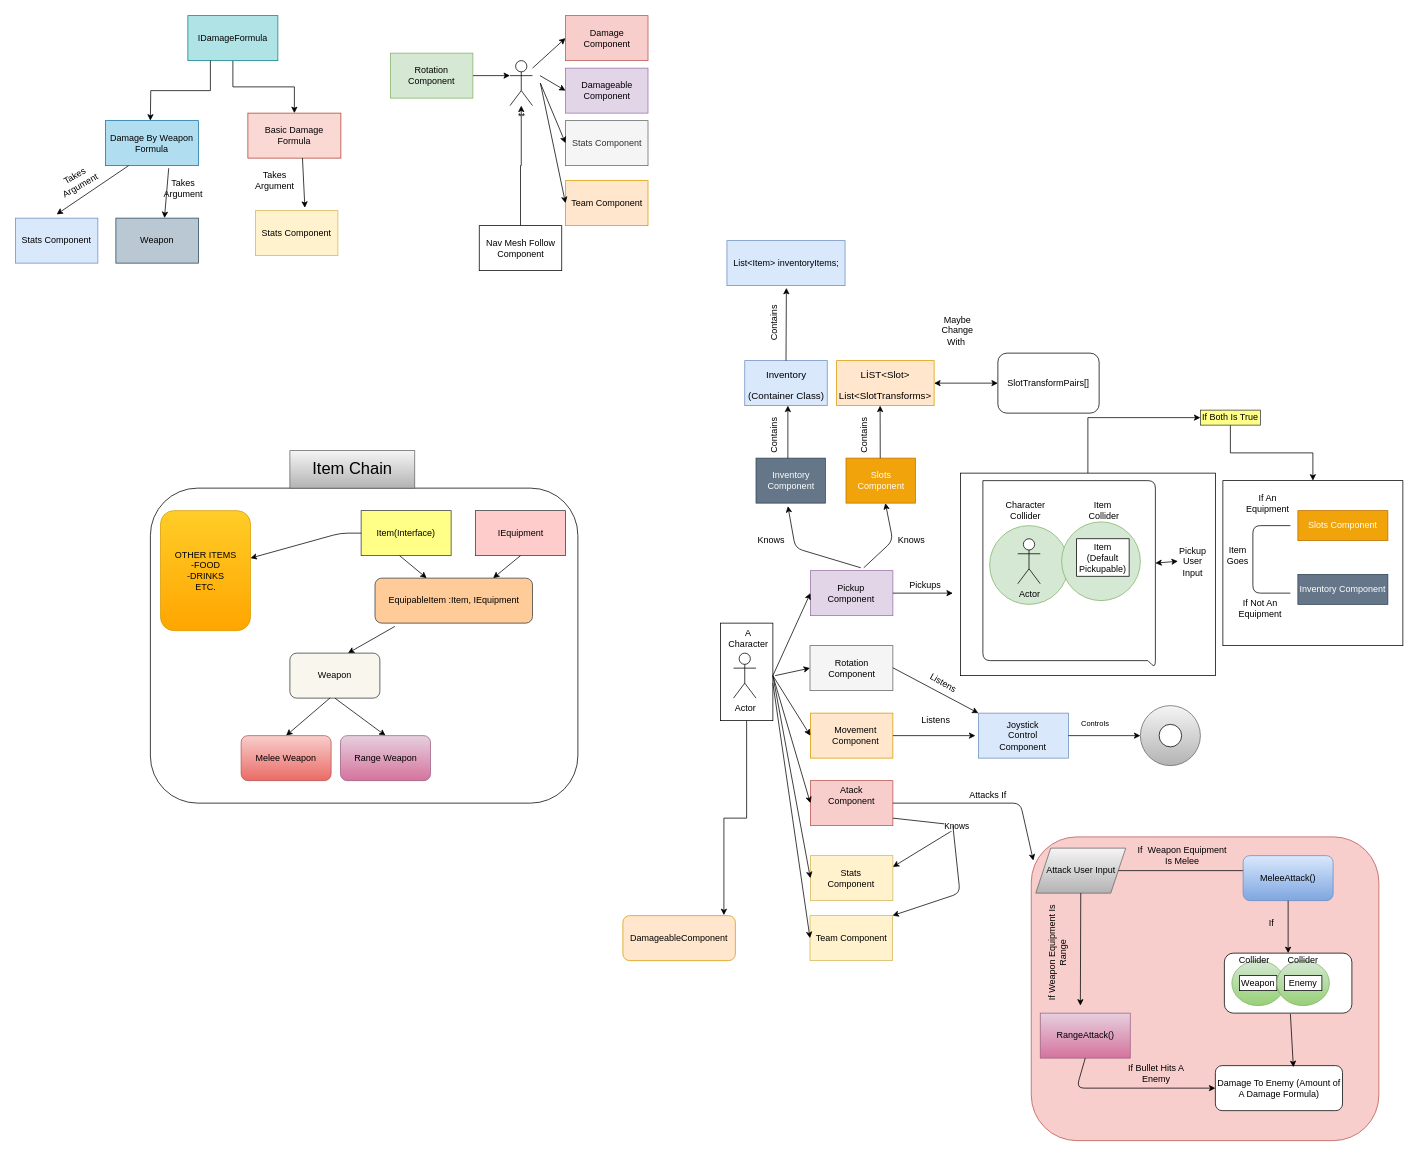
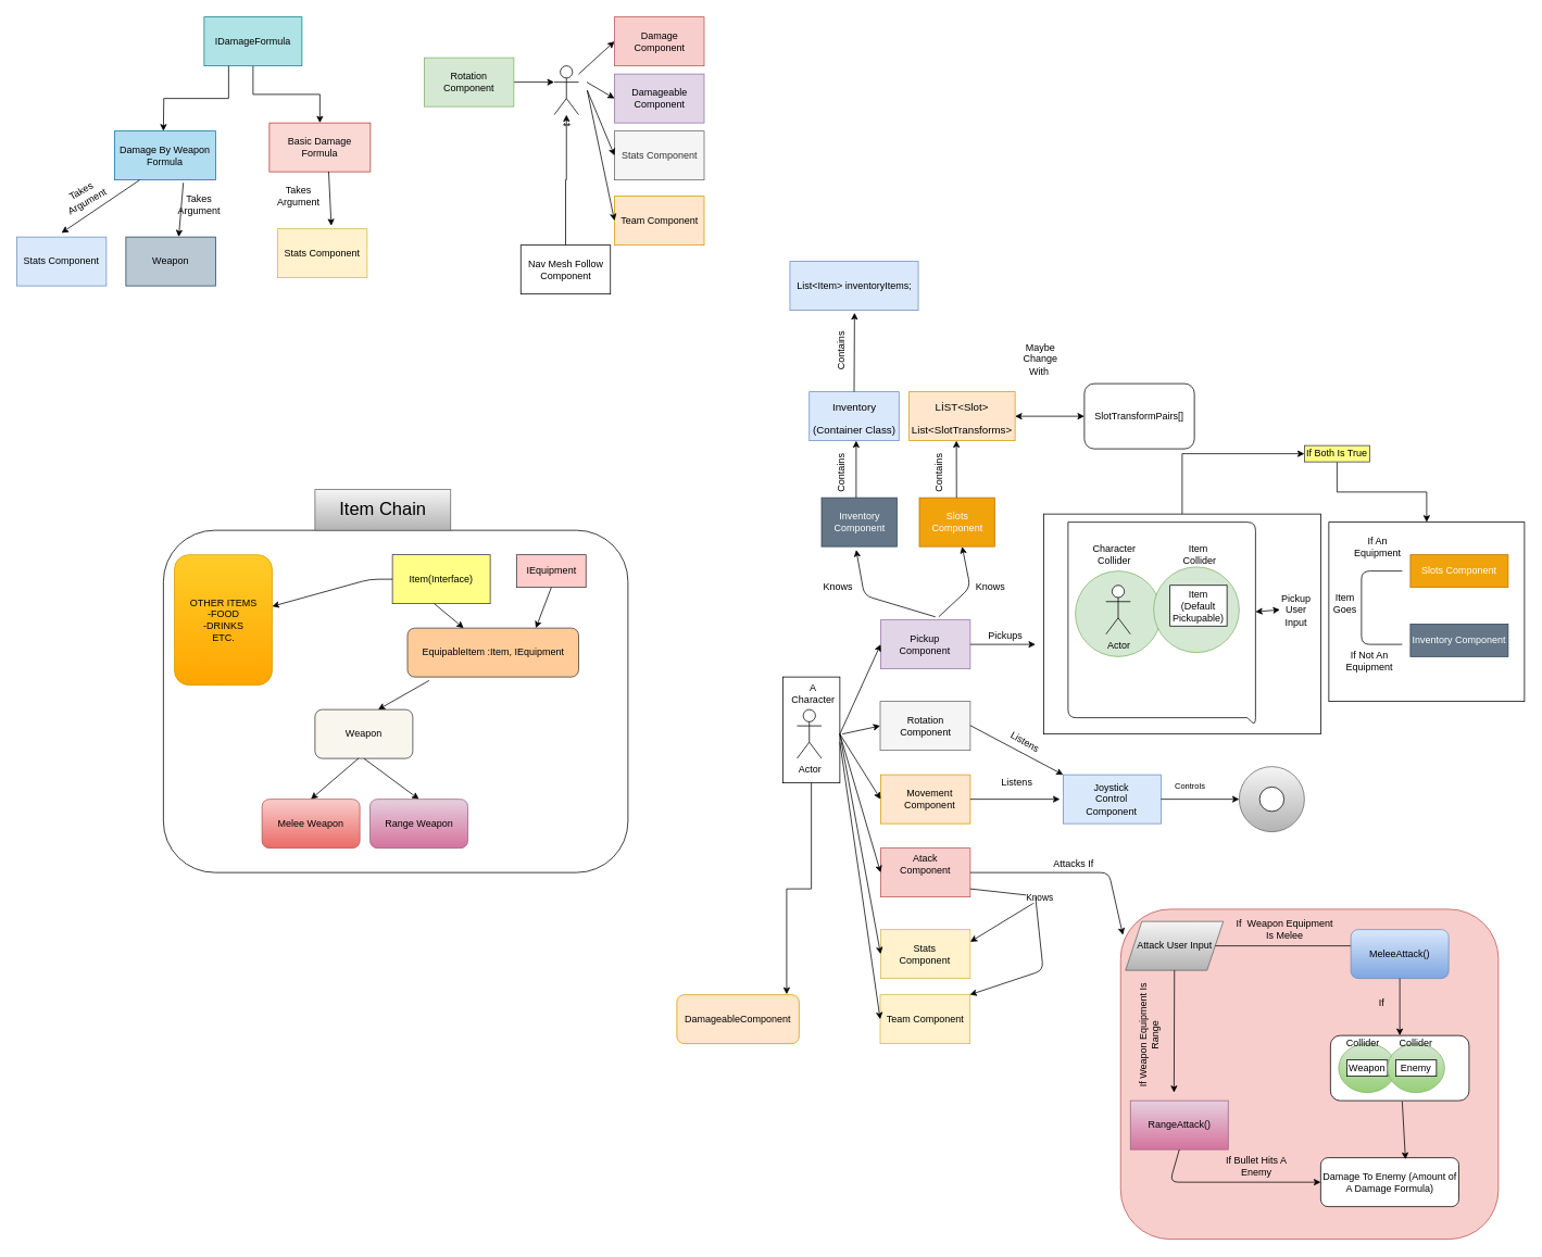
- <mxCell id="61" value="IEquipment" style="rounded=0;whiteSpace=wrap;html=1;fillColor=#ffcccc;strokeColor=#36393d;" parent="1" vertex="1"><mxGeometry x="633.5" y="680" width="120" height="60" as="geometry" /></mxCell>
+ <mxCell id="61" value="IEquipment" style="rounded=0;whiteSpace=wrap;html=1;fillColor=#ffcccc;strokeColor=#36393d;" parent="1" vertex="1"><mxGeometry x="633.5" y="680" width="85" height="40" as="geometry" /></mxCell>
